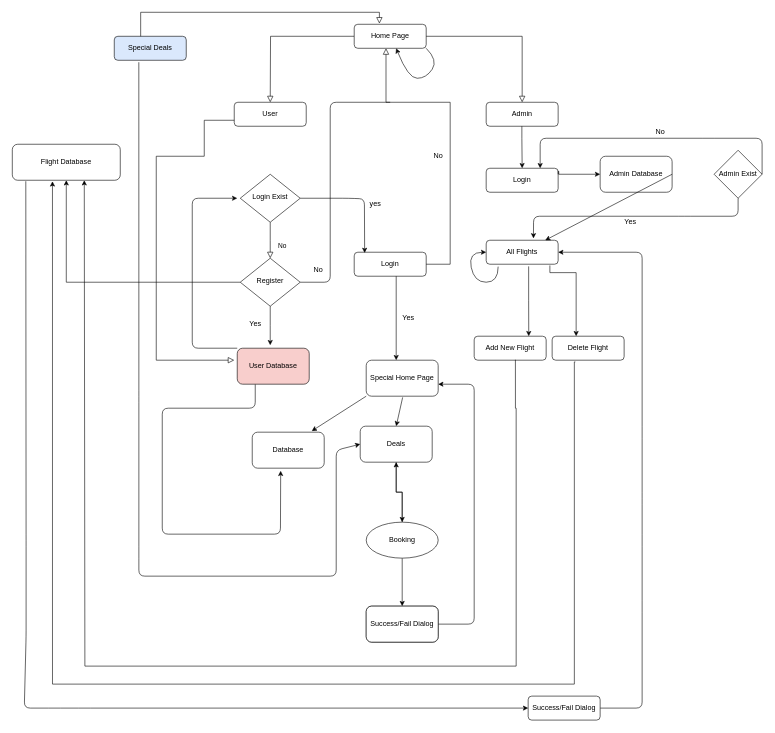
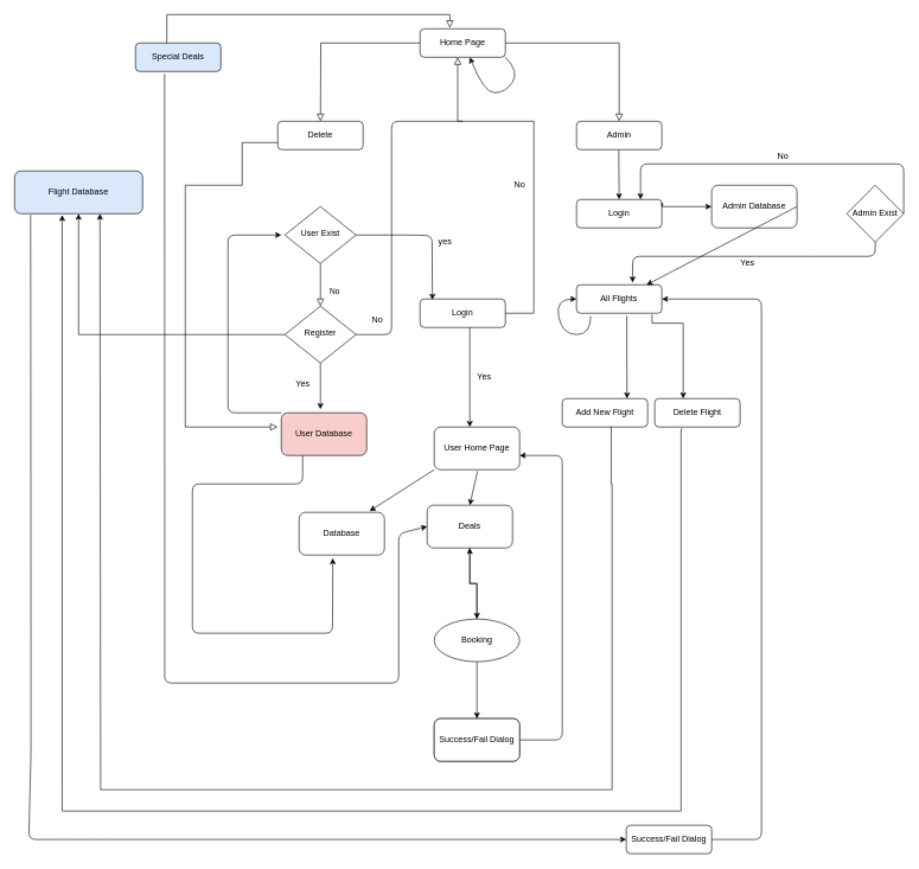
- <mxCell id="4" value="User" style="rounded=1;whiteSpace=wrap;html=1;fontSize=12;glass=0;strokeWidth=1;shadow=0;" parent="1" vertex="1"><mxGeometry x="390" y="170" width="120" height="40" as="geometry" /></mxCell>
+ <mxCell id="4" value="Delete" style="rounded=1;whiteSpace=wrap;html=1;fontSize=12;glass=0;strokeWidth=1;shadow=0;" parent="1" vertex="1"><mxGeometry x="390" y="170" width="120" height="40" as="geometry" /></mxCell>
- <mxCell id="44" value="Flight Database" style="rounded=1;whiteSpace=wrap;html=1;" vertex="1" parent="1"><mxGeometry x="20" y="240" width="180" height="60" as="geometry" /></mxCell>
+ <mxCell id="44" value="Flight Database" style="rounded=1;whiteSpace=wrap;html=1;fillColor=#dae8fc;" vertex="1" parent="1"><mxGeometry x="20" y="240" width="180" height="60" as="geometry" /></mxCell>
- <mxCell id="56" value="Admin Exist" style="rhombus;whiteSpace=wrap;html=1;" vertex="1" parent="1"><mxGeometry x="1190" y="250" width="80" height="80" as="geometry" /></mxCell>
+ <mxCell id="56" value="Admin Exist" style="rhombus;whiteSpace=wrap;html=1;" vertex="1" parent="1"><mxGeometry x="1190" y="260" width="80" height="80" as="geometry" /></mxCell>
- <mxCell id="6" value="Login Exist" style="rhombus;whiteSpace=wrap;html=1;shadow=0;fontFamily=Helvetica;fontSize=12;align=center;strokeWidth=1;spacing=6;spacingTop=-4;" parent="1" vertex="1"><mxGeometry x="400" y="290" width="100" height="80" as="geometry" /></mxCell>
+ <mxCell id="6" value="User Exist" style="rhombus;whiteSpace=wrap;html=1;shadow=0;fontFamily=Helvetica;fontSize=12;align=center;strokeWidth=1;spacing=6;spacingTop=-4;" parent="1" vertex="1"><mxGeometry x="400" y="290" width="100" height="80" as="geometry" /></mxCell>
- <mxCell id="19" value="Special Home Page" style="rounded=1;whiteSpace=wrap;html=1;" parent="1" vertex="1"><mxGeometry x="610" y="600" width="120" height="60" as="geometry" /></mxCell>
+ <mxCell id="19" value="User Home Page" style="rounded=1;whiteSpace=wrap;html=1;" parent="1" vertex="1"><mxGeometry x="610" y="600" width="120" height="60" as="geometry" /></mxCell>
